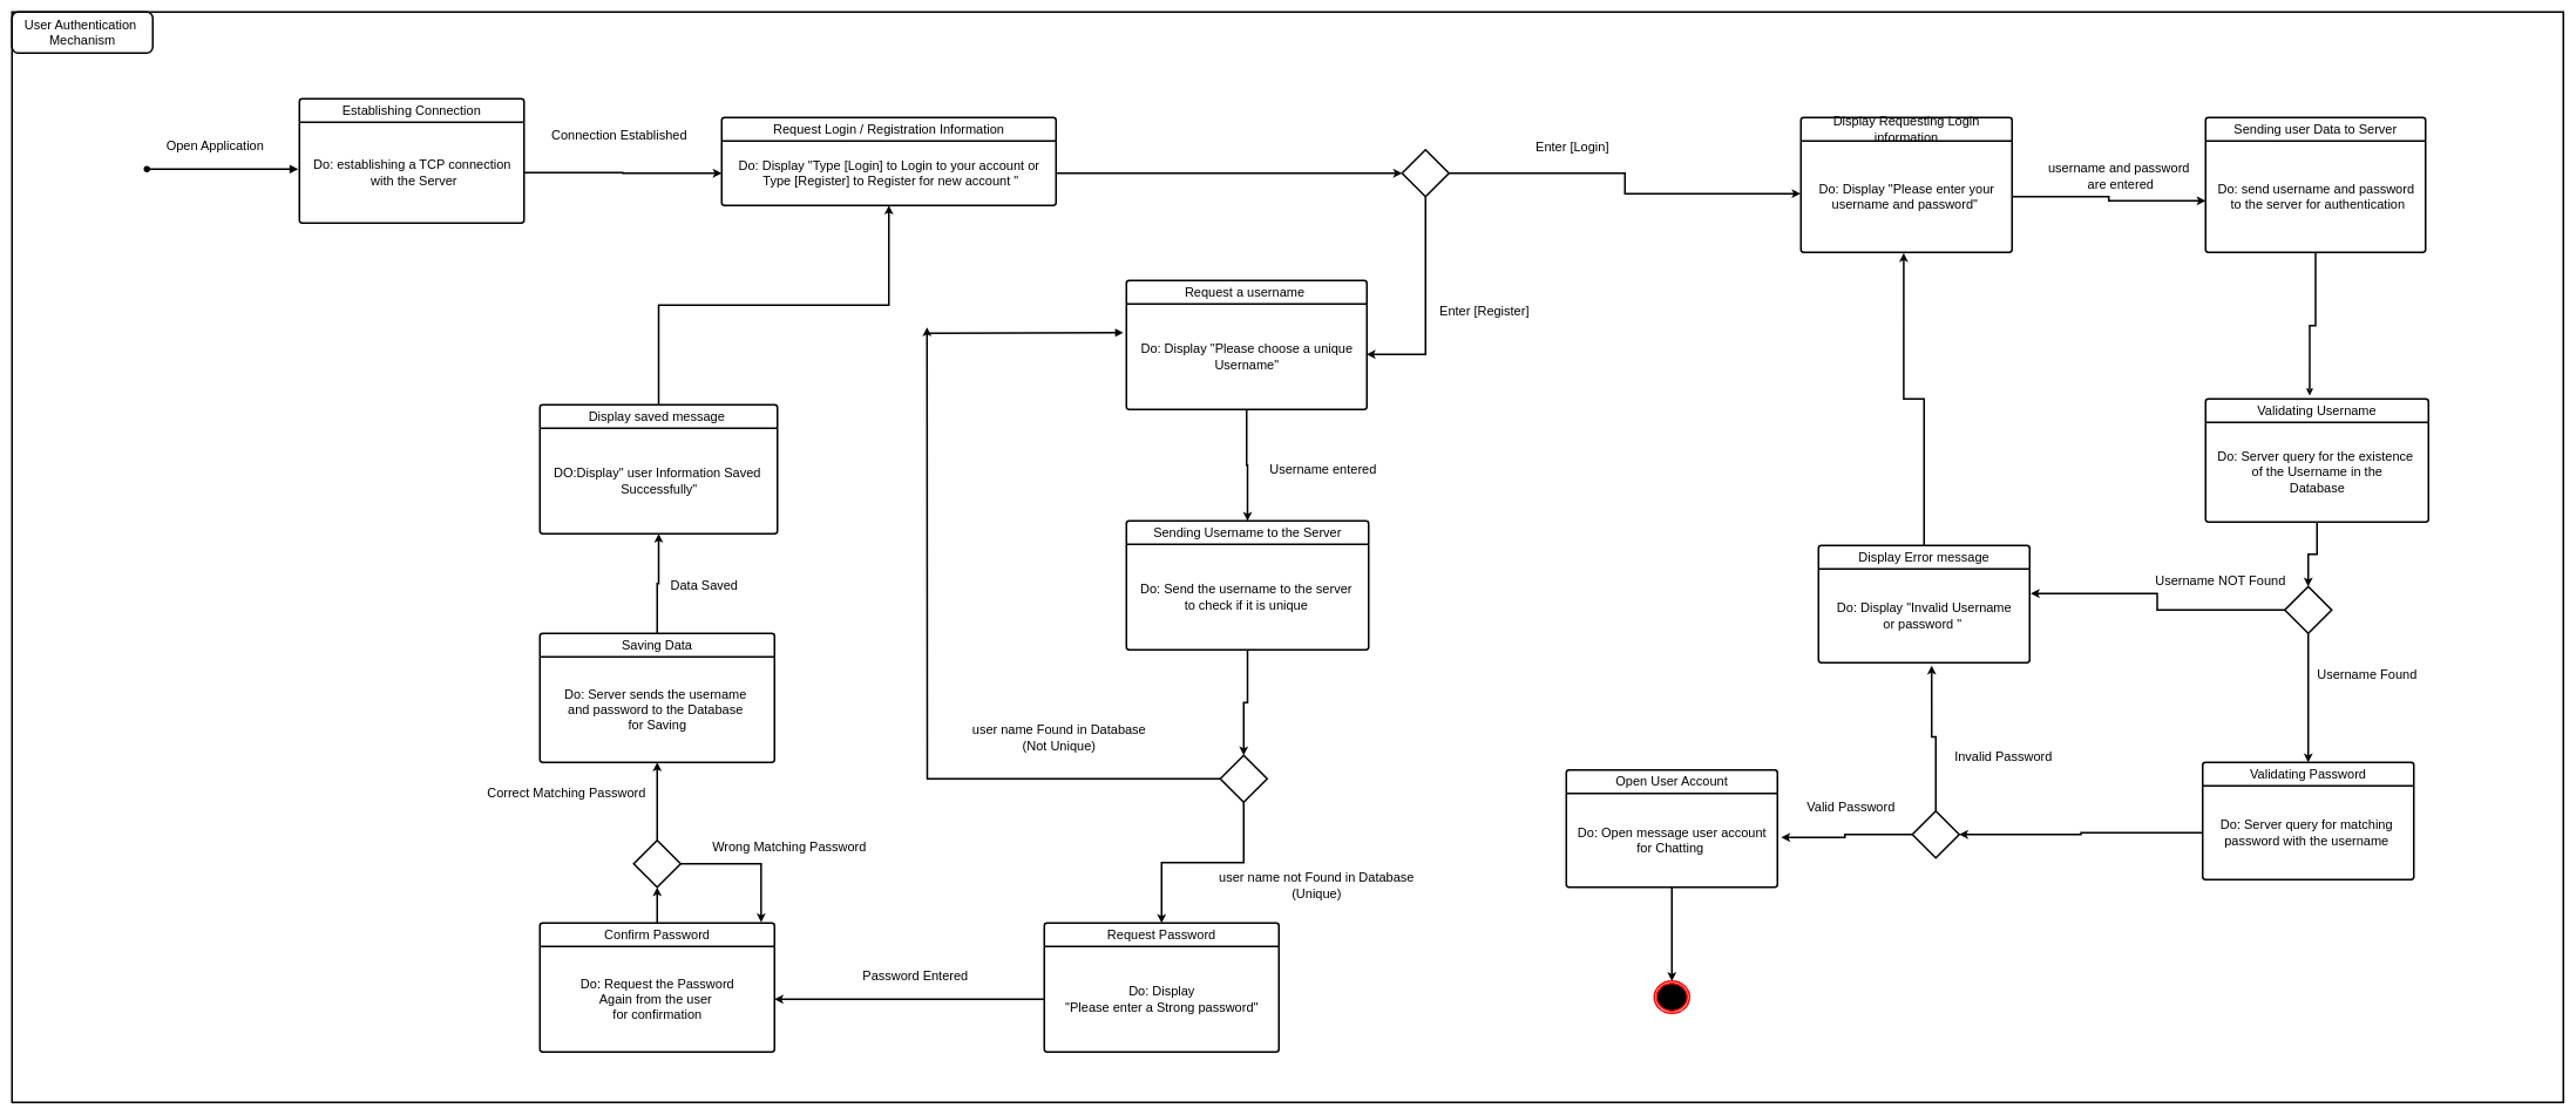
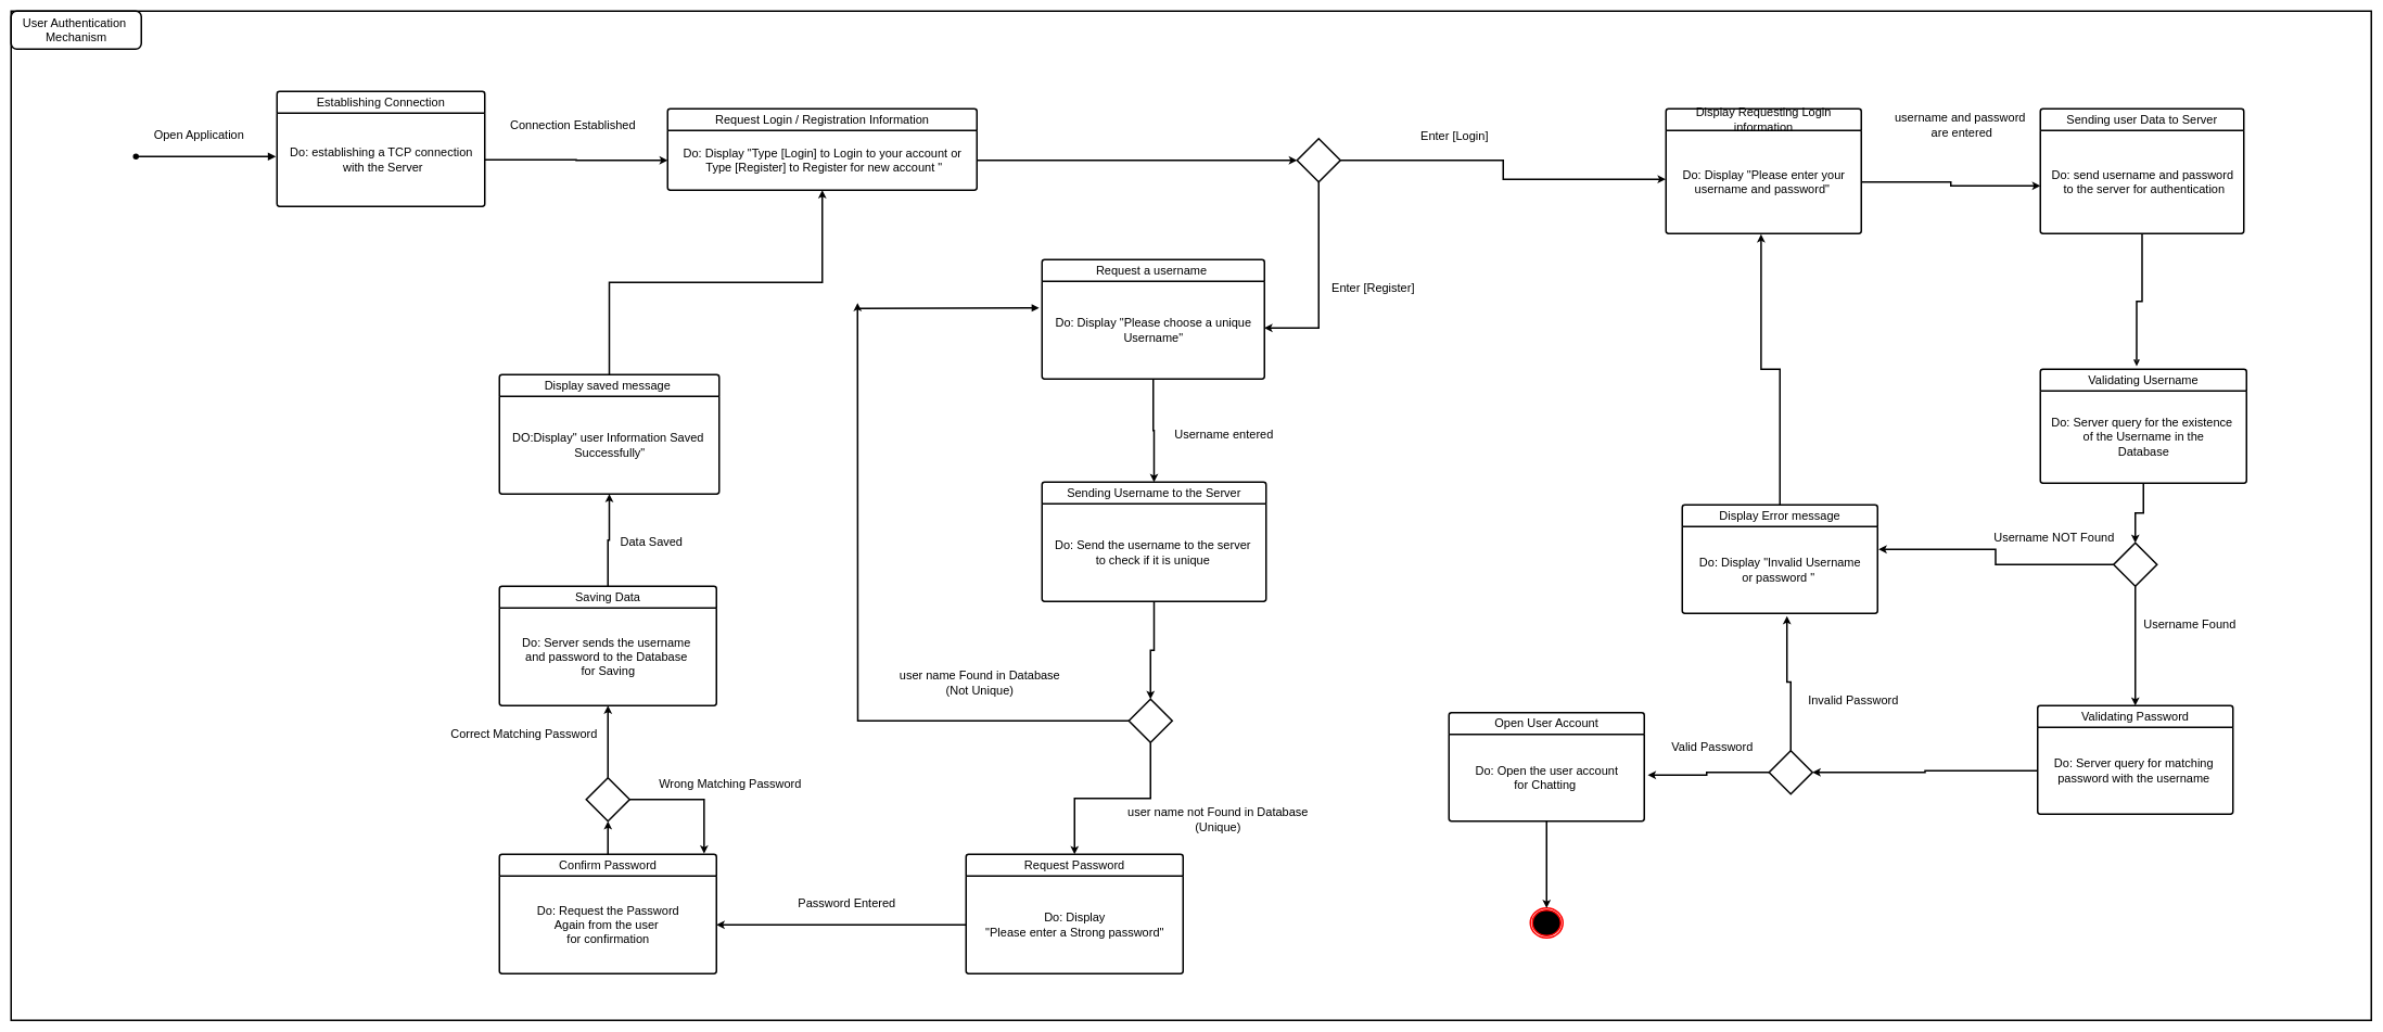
- <mxCell id="13" value="username and password&amp;nbsp;&lt;br style=&quot;font-size: 22px;&quot;&gt;are entered" style="text;html=1;align=center;verticalAlign=middle;resizable=0;points=[];autosize=1;strokeColor=none;fillColor=none;shadow=0;fontSize=22;strokeWidth=3;" parent="1" vertex="1"><mxGeometry x="3480" y="265" width="270" height="70" as="geometry" /></mxCell>
+ <mxCell id="13" value="username and password&amp;nbsp;&lt;br style=&quot;font-size: 22px;&quot;&gt;are entered" style="text;html=1;align=center;verticalAlign=middle;resizable=0;points=[];autosize=1;strokeColor=none;fillColor=none;shadow=0;fontSize=22;strokeWidth=3;" parent="1" vertex="1"><mxGeometry x="3480" y="195" width="270" height="70" as="geometry" /></mxCell>
- <mxCell id="42" value="Do: Open message user account &lt;br style=&quot;font-size: 22px;&quot;&gt;for Chatting&amp;nbsp;" style="text;html=1;align=center;verticalAlign=middle;resizable=0;points=[];autosize=1;strokeColor=none;fillColor=none;shadow=0;fontSize=22;strokeWidth=3;" parent="41" vertex="1"><mxGeometry y="40" width="360" height="160" as="geometry" /></mxCell>
+ <mxCell id="42" value="Do: Open the user account &lt;br style=&quot;font-size: 22px;&quot;&gt;for Chatting&amp;nbsp;" style="text;html=1;align=center;verticalAlign=middle;resizable=0;points=[];autosize=1;strokeColor=none;fillColor=none;shadow=0;fontSize=22;strokeWidth=3;" parent="41" vertex="1"><mxGeometry y="40" width="360" height="160" as="geometry" /></mxCell>
